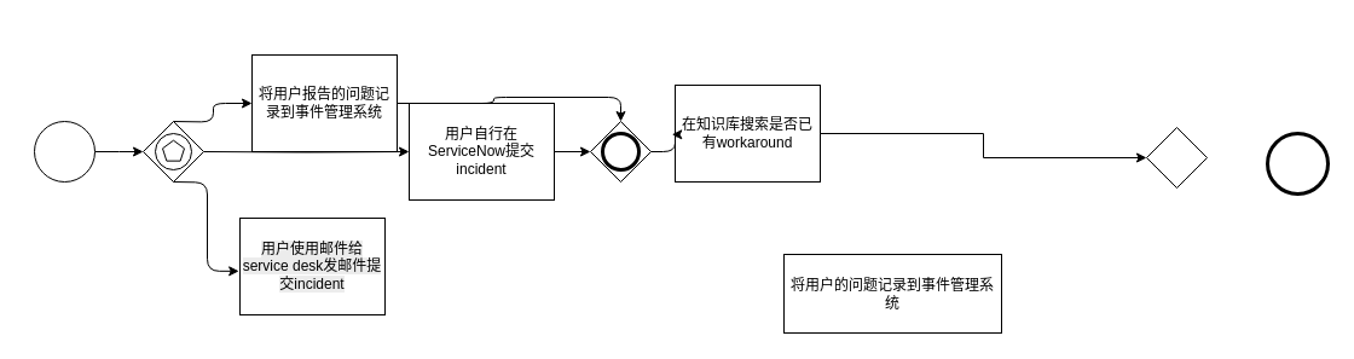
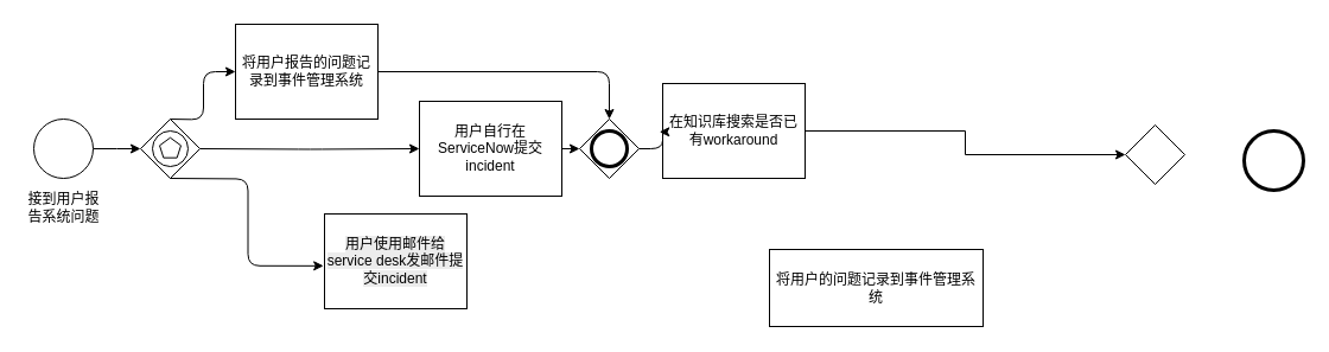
- <mxCell id="7" value="将用户报告的问题记录到事件管理系统" style="points=[[0.25,0,0],[0.5,0,0],[0.75,0,0],[1,0.25,0],[1,0.5,0],[1,0.75,0],[0.75,1,0],[0.5,1,0],[0.25,1,0],[0,0.75,0],[0,0.5,0],[0,0.25,0]];shape=mxgraph.bpmn.task2;whiteSpace=wrap;rectStyle=rounded;size=10;html=1;container=1;expand=0;collapsible=0;taskMarker=user;strokeColor=default;align=center;verticalAlign=middle;fontFamily=Helvetica;fontSize=12;fontColor=default;fillColor=default;" vertex="1" parent="1"><mxGeometry x="208" y="45" width="120" height="80" as="geometry" /></mxCell>
+ <mxCell id="7" value="将用户报告的问题记录到事件管理系统" style="points=[[0.25,0,0],[0.5,0,0],[0.75,0,0],[1,0.25,0],[1,0.5,0],[1,0.75,0],[0.75,1,0],[0.5,1,0],[0.25,1,0],[0,0.75,0],[0,0.5,0],[0,0.25,0]];shape=mxgraph.bpmn.task2;whiteSpace=wrap;rectStyle=rounded;size=10;html=1;container=1;expand=0;collapsible=0;taskMarker=user;strokeColor=default;align=center;verticalAlign=middle;fontFamily=Helvetica;fontSize=12;fontColor=default;fillColor=default;" vertex="1" parent="1"><mxGeometry x="198" y="20" width="120" height="80" as="geometry" /></mxCell>
- <mxCell id="11" value="用户自行在ServiceNow提交incident" style="points=[[0.25,0,0],[0.5,0,0],[0.75,0,0],[1,0.25,0],[1,0.5,0],[1,0.75,0],[0.75,1,0],[0.5,1,0],[0.25,1,0],[0,0.75,0],[0,0.5,0],[0,0.25,0]];shape=mxgraph.bpmn.task2;whiteSpace=wrap;rectStyle=rounded;size=10;html=1;container=1;expand=0;collapsible=0;taskMarker=abstract;strokeColor=default;align=center;verticalAlign=middle;fontFamily=Helvetica;fontSize=12;fontColor=default;fillColor=default;" vertex="1" parent="1"><mxGeometry x="338" y="85" width="120" height="80" as="geometry" /></mxCell>
+ <mxCell id="11" value="用户自行在ServiceNow提交incident" style="points=[[0.25,0,0],[0.5,0,0],[0.75,0,0],[1,0.25,0],[1,0.5,0],[1,0.75,0],[0.75,1,0],[0.5,1,0],[0.25,1,0],[0,0.75,0],[0,0.5,0],[0,0.25,0]];shape=mxgraph.bpmn.task2;whiteSpace=wrap;rectStyle=rounded;size=10;html=1;container=1;expand=0;collapsible=0;taskMarker=abstract;strokeColor=default;align=center;verticalAlign=middle;fontFamily=Helvetica;fontSize=12;fontColor=default;fillColor=default;" vertex="1" parent="1"><mxGeometry x="353" y="85" width="120" height="80" as="geometry" /></mxCell>
+ <mxCell id="4" value="接到用户报告系统问题" style="text;html=1;align=center;verticalAlign=middle;whiteSpace=wrap;rounded=0;fontFamily=Helvetica;fontSize=12;fontColor=default;" vertex="1" parent="1"><mxGeometry x="20.5" y="160" width="65" height="30" as="geometry" /></mxCell>
- <mxCell id="17" value="&lt;span style=&quot;color: rgb(0, 0, 0); font-family: Helvetica; font-size: 12px; font-style: normal; font-variant-ligatures: normal; font-variant-caps: normal; font-weight: 400; letter-spacing: normal; orphans: 2; text-align: center; text-indent: 0px; text-transform: none; widows: 2; word-spacing: 0px; -webkit-text-stroke-width: 0px; white-space: normal; background-color: rgb(236, 236, 236); text-decoration-thickness: initial; text-decoration-style: initial; text-decoration-color: initial; display: inline !important; float: none;&quot;&gt;用户使用邮件给service desk发邮件提交incident&lt;/span&gt;" style="points=[[0.25,0,0],[0.5,0,0],[0.75,0,0],[1,0.25,0],[1,0.5,0],[1,0.75,0],[0.75,1,0],[0.5,1,0],[0.25,1,0],[0,0.75,0],[0,0.5,0],[0,0.25,0]];shape=mxgraph.bpmn.task2;whiteSpace=wrap;rectStyle=rounded;size=10;html=1;container=1;expand=0;collapsible=0;taskMarker=receive;strokeColor=default;align=center;verticalAlign=middle;fontFamily=Helvetica;fontSize=12;fontColor=default;labelBackgroundColor=default;fillColor=default;" vertex="1" parent="1"><mxGeometry x="198" y="180" width="120" height="80" as="geometry" /></mxCell>
+ <mxCell id="17" value="&lt;span style=&quot;color: rgb(0, 0, 0); font-family: Helvetica; font-size: 12px; font-style: normal; font-variant-ligatures: normal; font-variant-caps: normal; font-weight: 400; letter-spacing: normal; orphans: 2; text-align: center; text-indent: 0px; text-transform: none; widows: 2; word-spacing: 0px; -webkit-text-stroke-width: 0px; white-space: normal; background-color: rgb(236, 236, 236); text-decoration-thickness: initial; text-decoration-style: initial; text-decoration-color: initial; display: inline !important; float: none;&quot;&gt;用户使用邮件给service desk发邮件提交incident&lt;/span&gt;" style="points=[[0.25,0,0],[0.5,0,0],[0.75,0,0],[1,0.25,0],[1,0.5,0],[1,0.75,0],[0.75,1,0],[0.5,1,0],[0.25,1,0],[0,0.75,0],[0,0.5,0],[0,0.25,0]];shape=mxgraph.bpmn.task2;whiteSpace=wrap;rectStyle=rounded;size=10;html=1;container=1;expand=0;collapsible=0;taskMarker=receive;strokeColor=default;align=center;verticalAlign=middle;fontFamily=Helvetica;fontSize=12;fontColor=default;labelBackgroundColor=default;fillColor=default;" vertex="1" parent="1"><mxGeometry x="273" y="180" width="120" height="80" as="geometry" /></mxCell>
